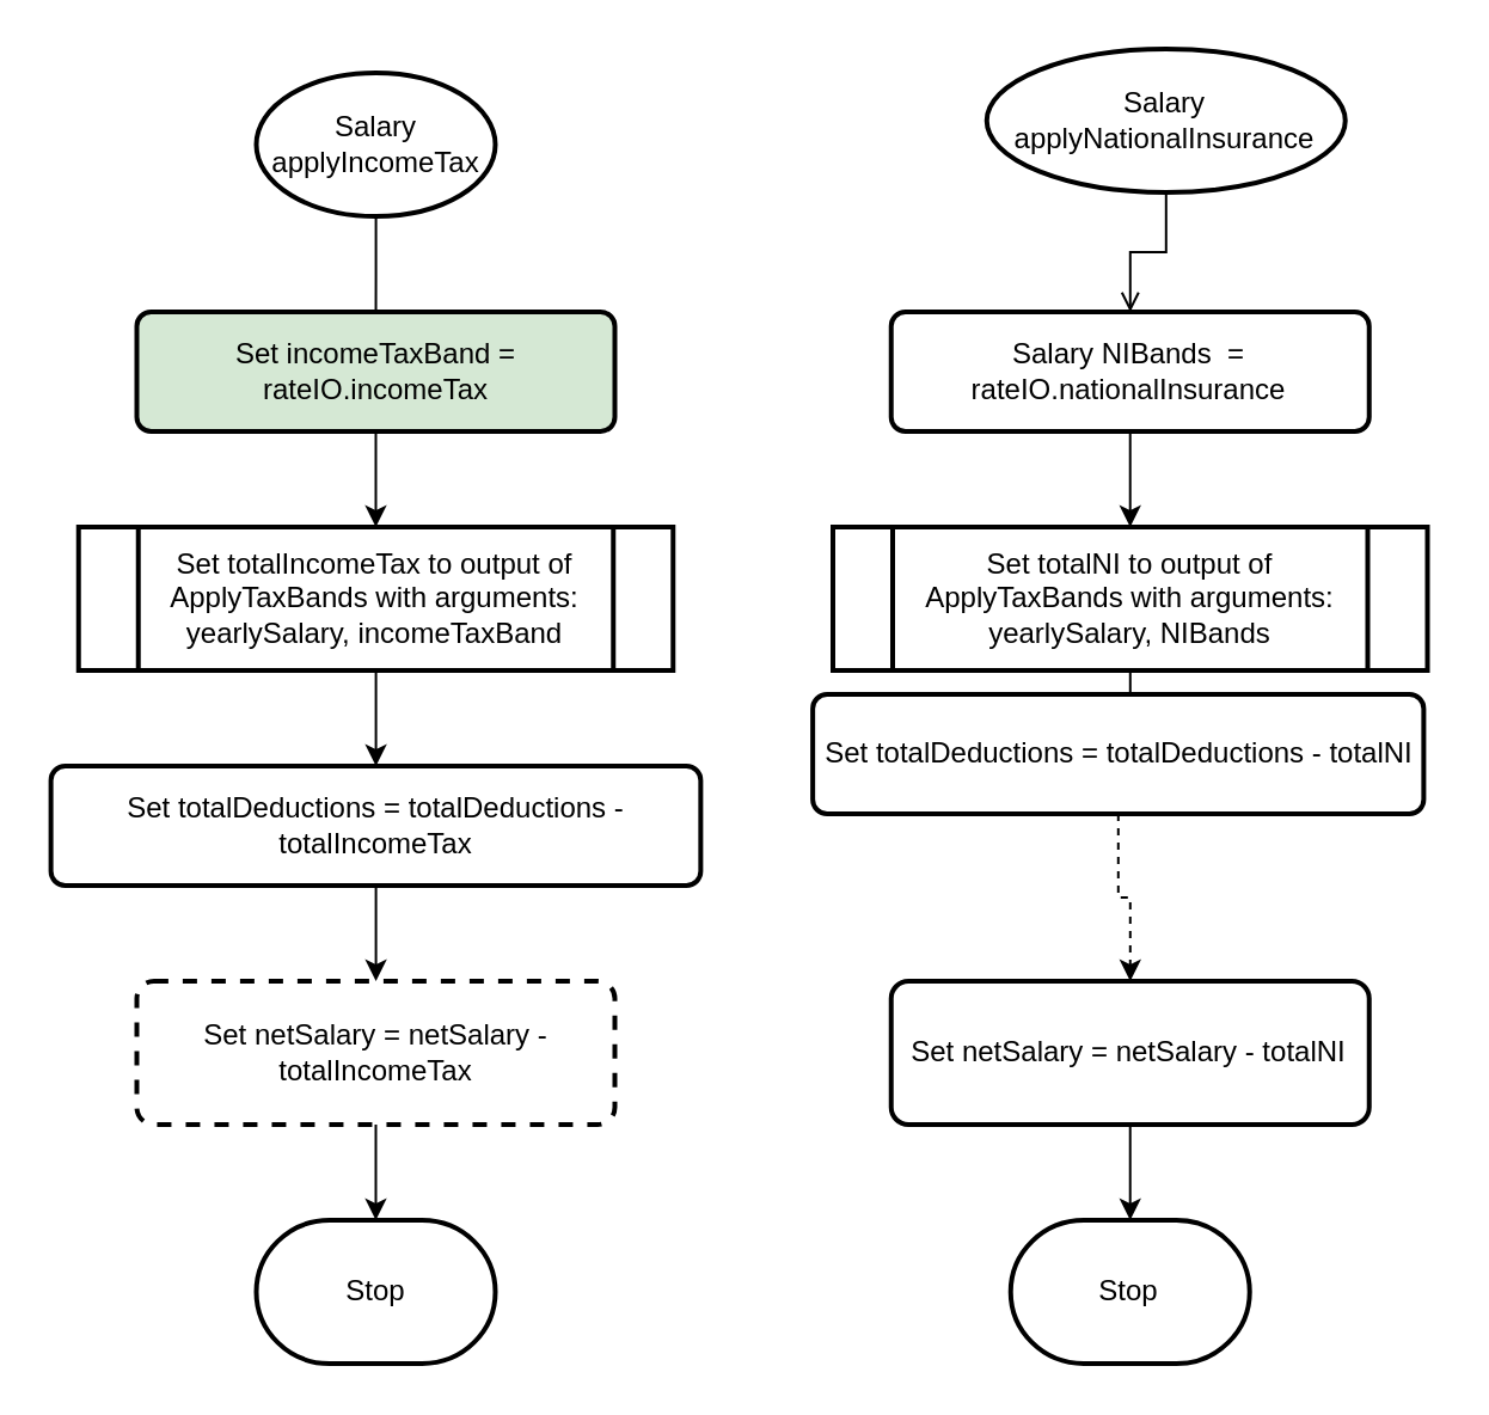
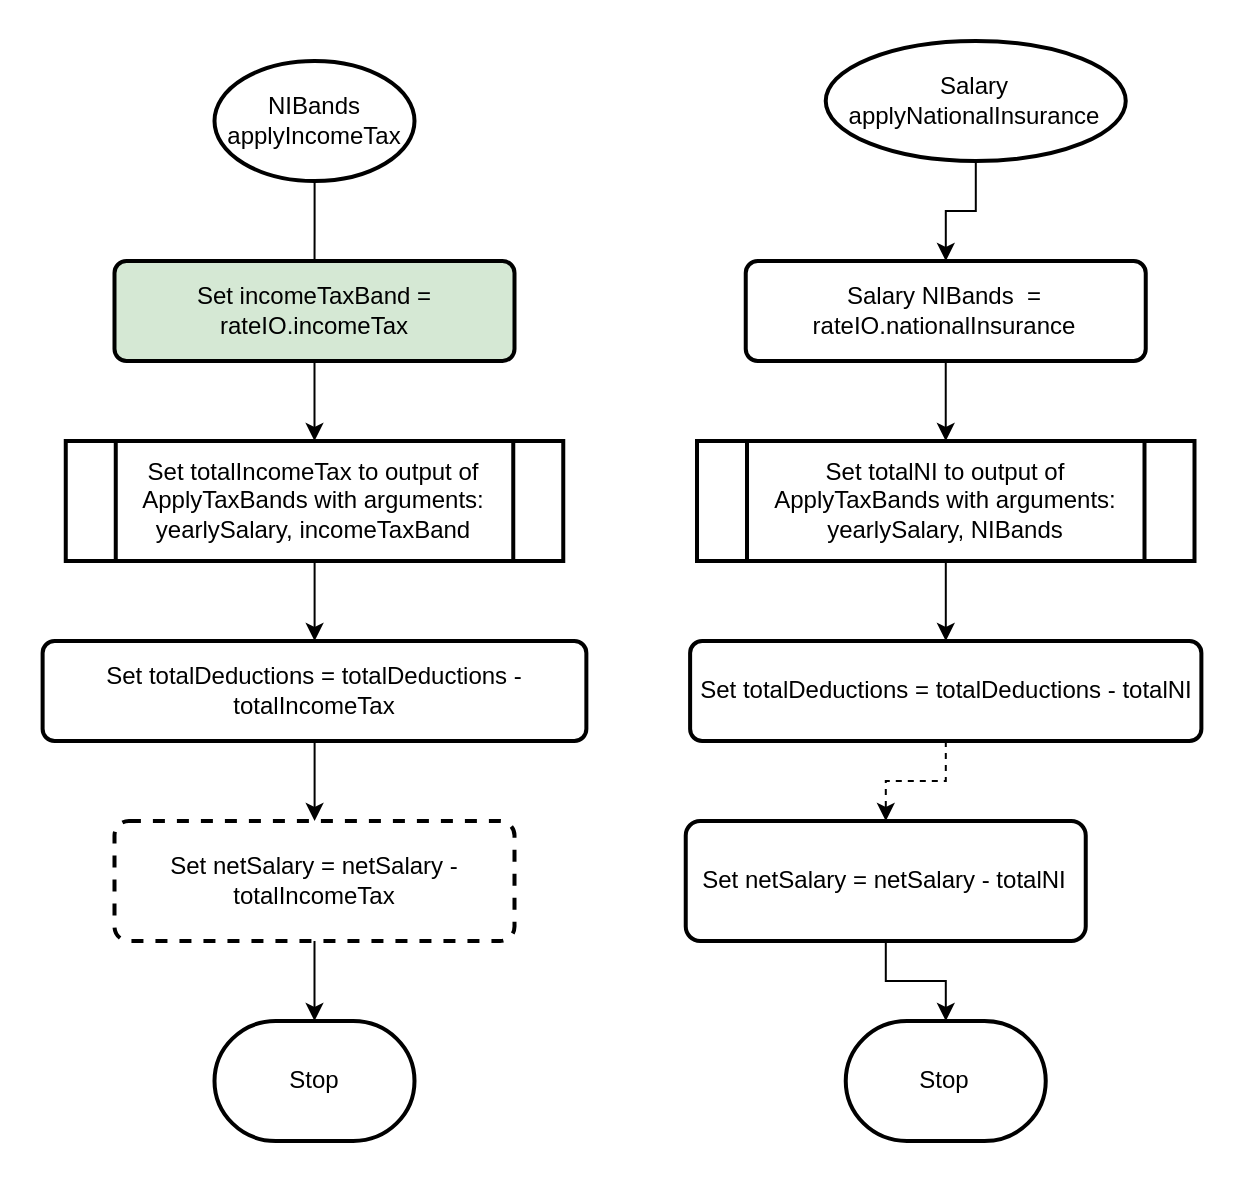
- <mxCell id="3" value="Salary&lt;br&gt;applyIncomeTax" style="strokeWidth=2;html=1;shape=mxgraph.flowchart.start_1;whiteSpace=wrap;" parent="1" vertex="1"><mxGeometry x="106.75" y="30" width="100" height="60" as="geometry" /></mxCell>
+ <mxCell id="3" value="NIBands&lt;br&gt;applyIncomeTax" style="strokeWidth=2;html=1;shape=mxgraph.flowchart.start_1;whiteSpace=wrap;" parent="1" vertex="1"><mxGeometry x="106.75" y="30" width="100" height="60" as="geometry" /></mxCell>
- <mxCell id="4" value="" style="edgeStyle=orthogonalEdgeStyle;rounded=0;orthogonalLoop=1;jettySize=auto;html=1;endArrow=open;" parent="1" source="5" target="18" edge="1"><mxGeometry relative="1" as="geometry" /></mxCell>
+ <mxCell id="4" value="" style="edgeStyle=orthogonalEdgeStyle;rounded=0;orthogonalLoop=1;jettySize=auto;html=1;" parent="1" source="5" target="18" edge="1"><mxGeometry relative="1" as="geometry" /></mxCell>
- <mxCell id="20" value="Set totalDeductions = totalDeductions - totalNI" style="whiteSpace=wrap;html=1;strokeWidth=2;rounded=1;arcSize=12;" parent="1" vertex="1"><mxGeometry x="339.56" y="290" width="255.63" height="50" as="geometry" /></mxCell>
+ <mxCell id="20" value="Set totalDeductions = totalDeductions - totalNI" style="whiteSpace=wrap;html=1;strokeWidth=2;rounded=1;arcSize=12;" parent="1" vertex="1"><mxGeometry x="344.56" y="320" width="255.63" height="50" as="geometry" /></mxCell>
- <mxCell id="22" value="Set netSalary = netSalary - totalNI" style="whiteSpace=wrap;html=1;strokeWidth=2;rounded=1;arcSize=12;" parent="1" vertex="1"><mxGeometry x="372.37" y="410" width="200" height="60" as="geometry" /></mxCell>
+ <mxCell id="22" value="Set netSalary = netSalary - totalNI" style="whiteSpace=wrap;html=1;strokeWidth=2;rounded=1;arcSize=12;" parent="1" vertex="1"><mxGeometry x="342.37" y="410" width="200" height="60" as="geometry" /></mxCell>
